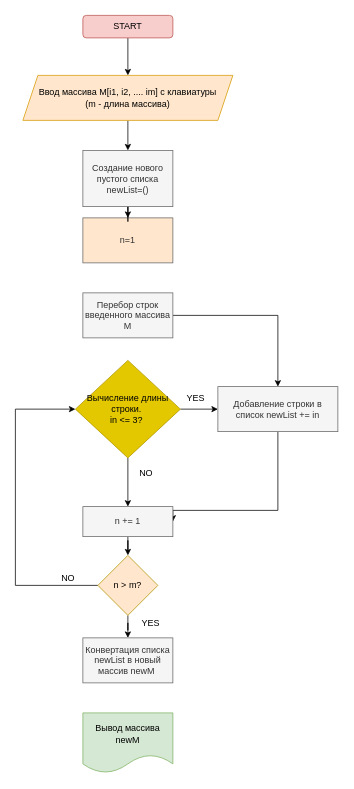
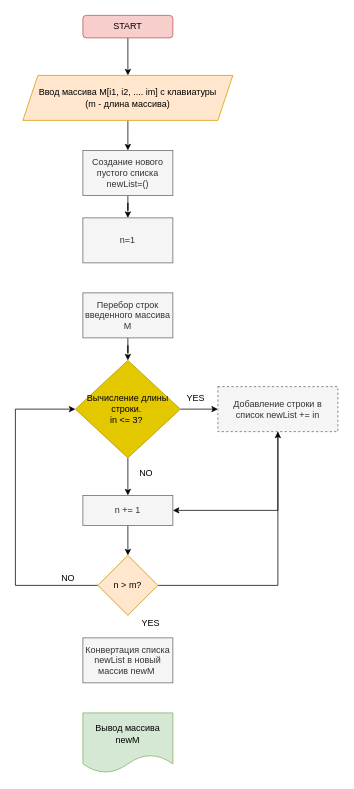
- <mxCell id="8" value="Создание нового пустого списка newList=()" style="whiteSpace=wrap;html=1;fillColor=#f5f5f5;fontColor=#333333;strokeColor=#666666;" vertex="1" parent="1"><mxGeometry x="110" y="200" width="120" height="75" as="geometry" /></mxCell>
+ <mxCell id="8" value="Создание нового пустого списка newList=()" style="whiteSpace=wrap;html=1;fillColor=#f5f5f5;fontColor=#333333;strokeColor=#666666;" vertex="1" parent="1"><mxGeometry x="110" y="200" width="120" height="60" as="geometry" /></mxCell>
- <mxCell id="6" value="n=1" style="whiteSpace=wrap;html=1;fillColor=#ffe6cc;fontColor=#333333;strokeColor=#666666;" vertex="1" parent="1"><mxGeometry x="110" y="290" width="120" height="60" as="geometry" /></mxCell>
+ <mxCell id="6" value="n=1" style="whiteSpace=wrap;html=1;fillColor=#f5f5f5;fontColor=#333333;strokeColor=#666666;" vertex="1" parent="1"><mxGeometry x="110" y="290" width="120" height="60" as="geometry" /></mxCell>
- <mxCell id="12" value="" style="edgeStyle=orthogonalEdgeStyle;rounded=0;orthogonalLoop=1;jettySize=auto;html=1;" edge="1" parent="1" source="13" target="15"><mxGeometry relative="1" as="geometry" /></mxCell>
+ <mxCell id="12" value="" style="edgeStyle=orthogonalEdgeStyle;rounded=0;orthogonalLoop=1;jettySize=auto;html=1;" edge="1" parent="1" source="13" target="11"><mxGeometry relative="1" as="geometry" /></mxCell>
- <mxCell id="15" value="Добавление строки в список newList += in" style="whiteSpace=wrap;html=1;fillColor=#f5f5f5;fontColor=#333333;strokeColor=#666666;" vertex="1" parent="1"><mxGeometry x="290" y="515" width="160" height="60" as="geometry" /></mxCell>
+ <mxCell id="15" value="Добавление строки в список newList += in" style="whiteSpace=wrap;html=1;fillColor=#f5f5f5;fontColor=#333333;strokeColor=#666666;dashed=1;" vertex="1" parent="1"><mxGeometry x="290" y="515" width="160" height="60" as="geometry" /></mxCell>
- <mxCell id="18" value="n += 1" style="whiteSpace=wrap;html=1;fillColor=#f5f5f5;fontColor=#333333;strokeColor=#666666;" vertex="1" parent="1"><mxGeometry x="110" y="675" width="120" height="40" as="geometry" /></mxCell>
+ <mxCell id="18" value="n += 1" style="whiteSpace=wrap;html=1;fillColor=#f5f5f5;fontColor=#333333;strokeColor=#666666;" vertex="1" parent="1"><mxGeometry x="110" y="660" width="120" height="40" as="geometry" /></mxCell>
- <mxCell id="21" value="" style="edgeStyle=orthogonalEdgeStyle;rounded=0;orthogonalLoop=1;jettySize=auto;html=1;" edge="1" parent="1" source="23" target="24"><mxGeometry relative="1" as="geometry" /></mxCell>
+ <mxCell id="21" value="" style="edgeStyle=orthogonalEdgeStyle;rounded=0;orthogonalLoop=1;jettySize=auto;html=1;" edge="1" parent="1" source="23" target="15"><mxGeometry relative="1" as="geometry" /></mxCell>
